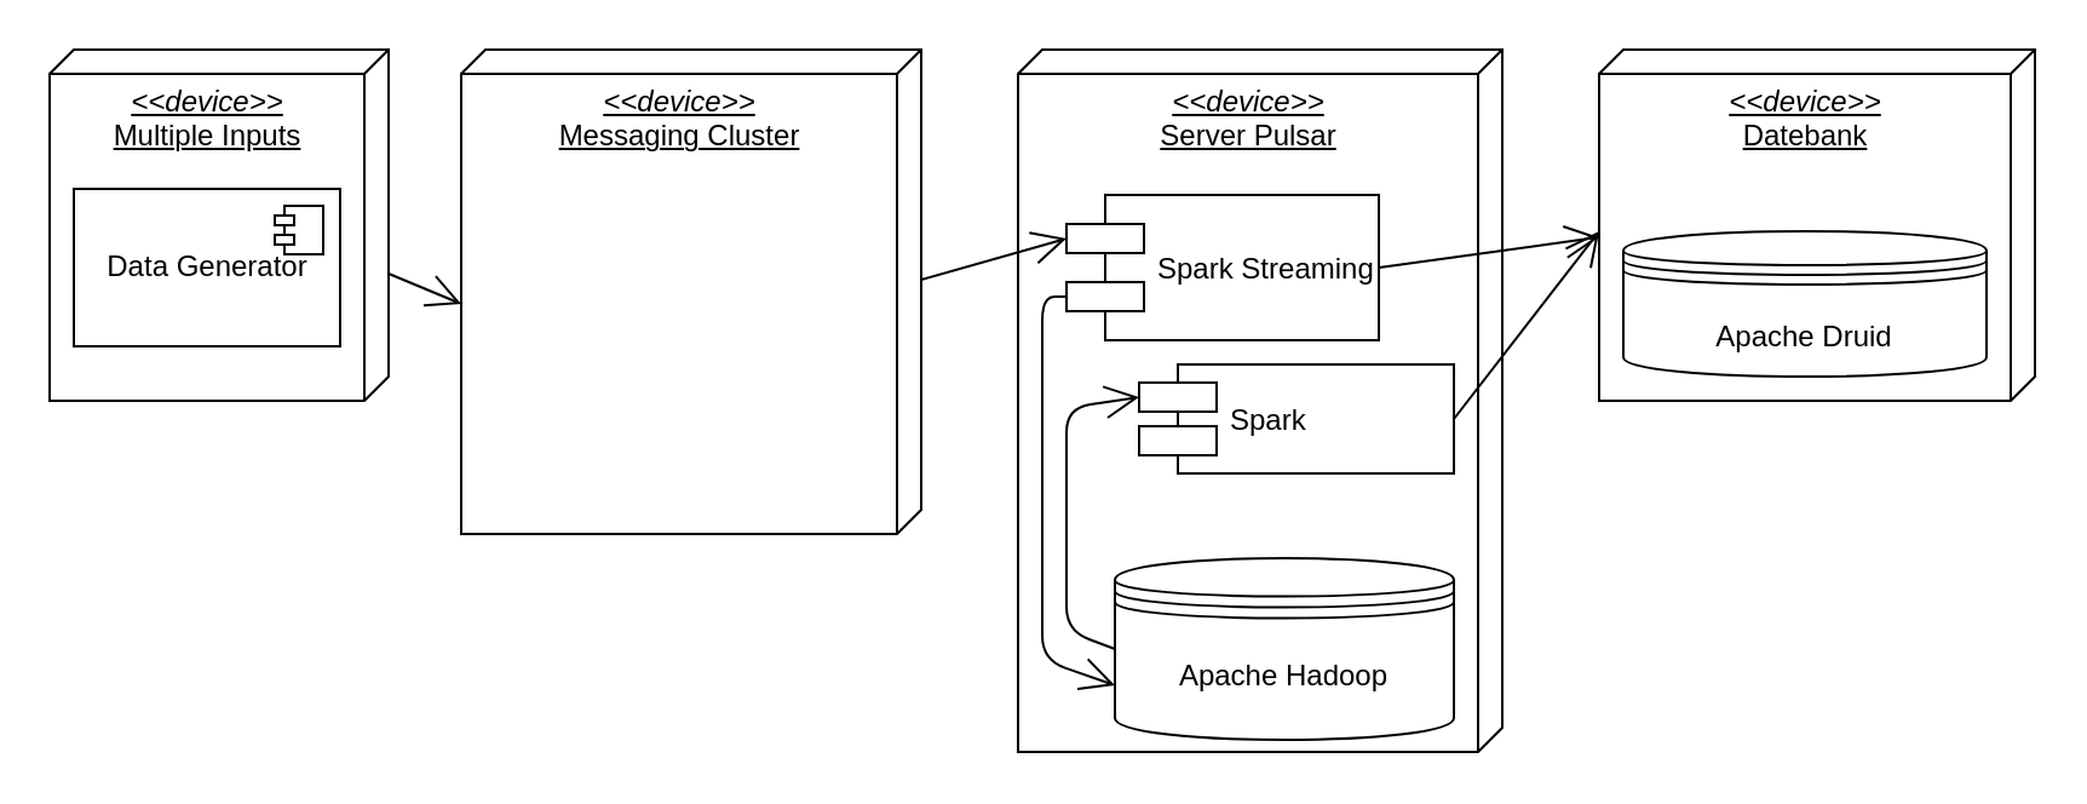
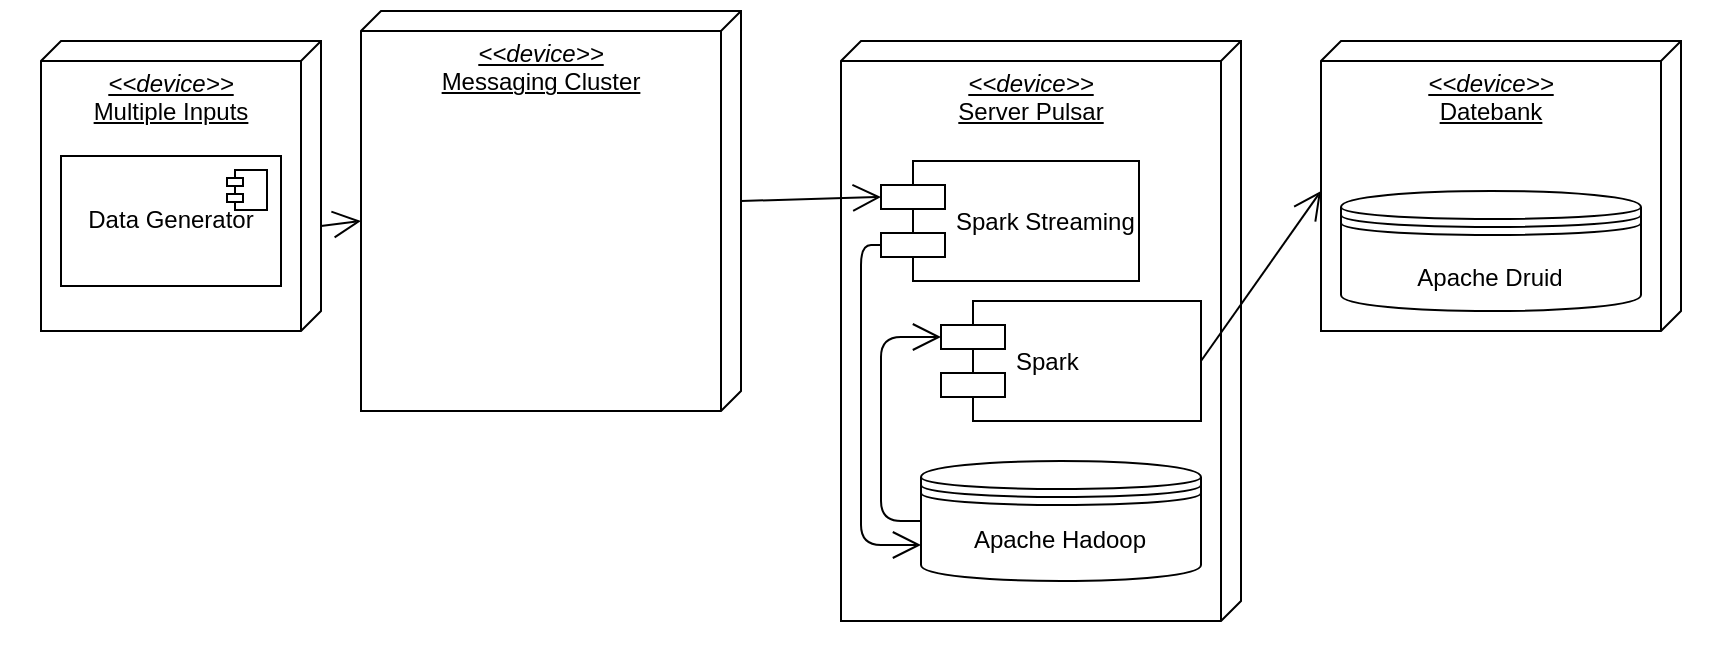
- <mxCell id="12" value="" style="endArrow=open;endFill=1;endSize=12;html=1;exitX=1;exitY=0.5;exitDx=0;exitDy=0;entryX=0;entryY=0;entryDx=77.5;entryDy=180;entryPerimeter=0;" edge="1" parent="1" source="6" target="10"><mxGeometry width="160" relative="1" as="geometry"><mxPoint x="250" y="355" as="sourcePoint" /><mxPoint x="410" y="355" as="targetPoint" /></mxGeometry></mxCell>
- <mxCell id="2" value="&lt;div align=&quot;center&quot;&gt;&lt;i&gt;&amp;lt;&amp;lt;device&amp;gt;&amp;gt;&lt;/i&gt;&lt;/div&gt;&lt;div align=&quot;center&quot;&gt;Messaging Cluster&lt;br&gt;&lt;/div&gt;" style="verticalAlign=top;align=center;spacingTop=8;spacingLeft=2;spacingRight=12;shape=cube;size=10;direction=south;fontStyle=4;html=1;" vertex="1" parent="1"><mxGeometry x="190" y="20" width="190" height="200" as="geometry" /></mxCell>
+ <mxCell id="2" value="&lt;div align=&quot;center&quot;&gt;&lt;i&gt;&amp;lt;&amp;lt;device&amp;gt;&amp;gt;&lt;/i&gt;&lt;/div&gt;&lt;div align=&quot;center&quot;&gt;Messaging Cluster&lt;br&gt;&lt;/div&gt;" style="verticalAlign=top;align=center;spacingTop=8;spacingLeft=2;spacingRight=12;shape=cube;size=10;direction=south;fontStyle=4;html=1;" vertex="1" parent="1"><mxGeometry x="180" y="5" width="190" height="200" as="geometry" /></mxCell>
- <mxCell id="5" value="Spark" style="shape=component;align=left;spacingLeft=36;" vertex="1" parent="1"><mxGeometry x="470" y="150" width="130" height="45" as="geometry" /></mxCell>
+ <mxCell id="5" value="Spark" style="shape=component;align=left;spacingLeft=36;" vertex="1" parent="1"><mxGeometry x="470" y="150" width="130" height="60" as="geometry" /></mxCell>
- <mxCell id="4" value="Apache Hadoop" style="shape=datastore;whiteSpace=wrap;html=1;" vertex="1" parent="1"><mxGeometry x="460" y="230" width="140" height="75" as="geometry" /></mxCell>
+ <mxCell id="4" value="Apache Hadoop" style="shape=datastore;whiteSpace=wrap;html=1;" vertex="1" parent="1"><mxGeometry x="460" y="230" width="140" height="60" as="geometry" /></mxCell>
